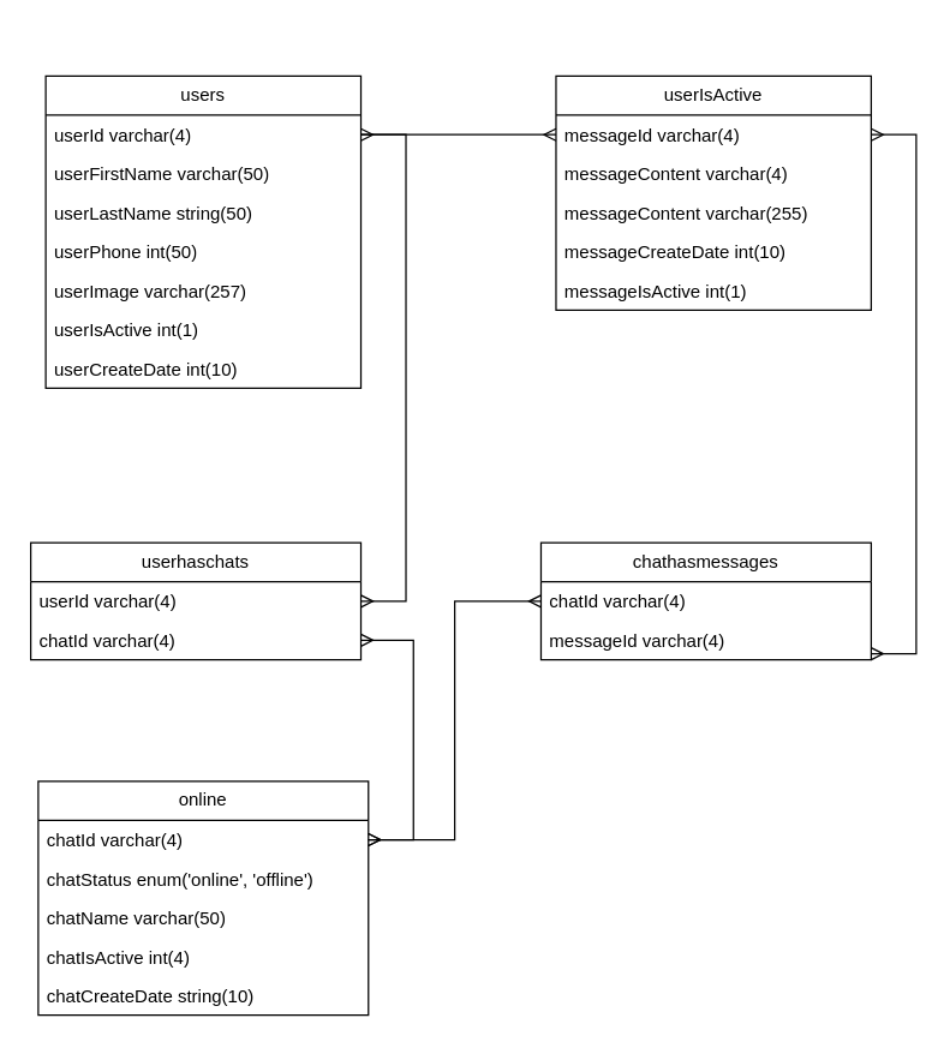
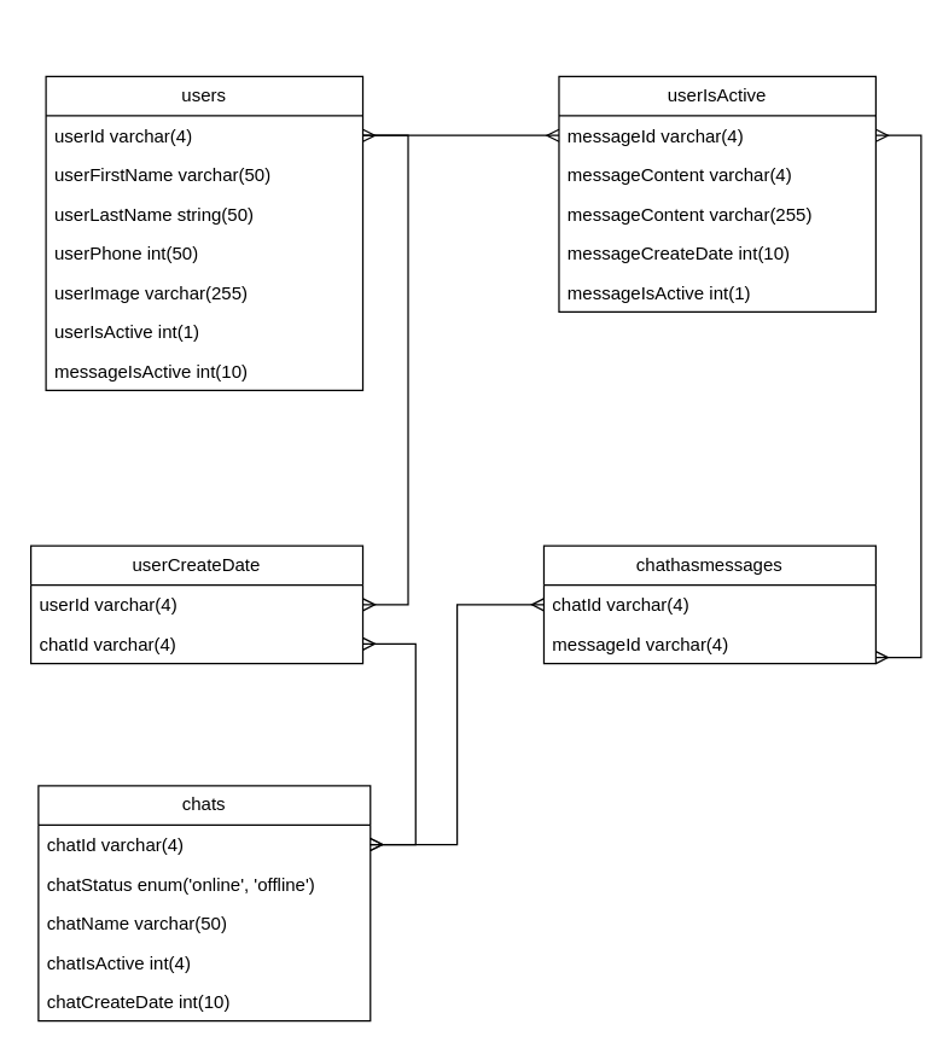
- <mxCell id="19" value="userImage varchar(257)" style="text;strokeColor=none;fillColor=none;align=left;verticalAlign=top;spacingLeft=4;spacingRight=4;overflow=hidden;rotatable=0;points=[[0,0.5],[1,0.5]];portConstraint=eastwest;whiteSpace=wrap;html=1;" vertex="1" parent="14"><mxGeometry y="130" width="210" height="26" as="geometry" /></mxCell>
+ <mxCell id="19" value="userImage varchar(255)" style="text;strokeColor=none;fillColor=none;align=left;verticalAlign=top;spacingLeft=4;spacingRight=4;overflow=hidden;rotatable=0;points=[[0,0.5],[1,0.5]];portConstraint=eastwest;whiteSpace=wrap;html=1;" vertex="1" parent="14"><mxGeometry y="130" width="210" height="26" as="geometry" /></mxCell>
- <mxCell id="21" value="userCreateDate int(10)" style="text;strokeColor=none;fillColor=none;align=left;verticalAlign=top;spacingLeft=4;spacingRight=4;overflow=hidden;rotatable=0;points=[[0,0.5],[1,0.5]];portConstraint=eastwest;whiteSpace=wrap;html=1;" vertex="1" parent="14"><mxGeometry y="182" width="210" height="26" as="geometry" /></mxCell>
+ <mxCell id="21" value="messageIsActive int(10)" style="text;strokeColor=none;fillColor=none;align=left;verticalAlign=top;spacingLeft=4;spacingRight=4;overflow=hidden;rotatable=0;points=[[0,0.5],[1,0.5]];portConstraint=eastwest;whiteSpace=wrap;html=1;" vertex="1" parent="14"><mxGeometry y="182" width="210" height="26" as="geometry" /></mxCell>
- <mxCell id="22" value="userhaschats&lt;br&gt;" style="swimlane;fontStyle=0;childLayout=stackLayout;horizontal=1;startSize=26;fillColor=none;horizontalStack=0;resizeParent=1;resizeParentMax=0;resizeLast=0;collapsible=1;marginBottom=0;whiteSpace=wrap;html=1;" vertex="1" parent="1"><mxGeometry x="20" y="361" width="220" height="78" as="geometry" /></mxCell>
+ <mxCell id="22" value="userCreateDate&lt;br&gt;" style="swimlane;fontStyle=0;childLayout=stackLayout;horizontal=1;startSize=26;fillColor=none;horizontalStack=0;resizeParent=1;resizeParentMax=0;resizeLast=0;collapsible=1;marginBottom=0;whiteSpace=wrap;html=1;" vertex="1" parent="1"><mxGeometry x="20" y="361" width="220" height="78" as="geometry" /></mxCell>
- <mxCell id="2" value="online" style="swimlane;fontStyle=0;childLayout=stackLayout;horizontal=1;startSize=26;fillColor=none;horizontalStack=0;resizeParent=1;resizeParentMax=0;resizeLast=0;collapsible=1;marginBottom=0;whiteSpace=wrap;html=1;" vertex="1" parent="1"><mxGeometry x="25" y="520" width="220" height="156" as="geometry" /></mxCell>
+ <mxCell id="2" value="chats" style="swimlane;fontStyle=0;childLayout=stackLayout;horizontal=1;startSize=26;fillColor=none;horizontalStack=0;resizeParent=1;resizeParentMax=0;resizeLast=0;collapsible=1;marginBottom=0;whiteSpace=wrap;html=1;" vertex="1" parent="1"><mxGeometry x="25" y="520" width="220" height="156" as="geometry" /></mxCell>
- <mxCell id="7" value="chatCreateDate string(10)" style="text;strokeColor=none;fillColor=none;align=left;verticalAlign=top;spacingLeft=4;spacingRight=4;overflow=hidden;rotatable=0;points=[[0,0.5],[1,0.5]];portConstraint=eastwest;whiteSpace=wrap;html=1;" vertex="1" parent="2"><mxGeometry y="130" width="220" height="26" as="geometry" /></mxCell>
+ <mxCell id="7" value="chatCreateDate int(10)" style="text;strokeColor=none;fillColor=none;align=left;verticalAlign=top;spacingLeft=4;spacingRight=4;overflow=hidden;rotatable=0;points=[[0,0.5],[1,0.5]];portConstraint=eastwest;whiteSpace=wrap;html=1;" vertex="1" parent="2"><mxGeometry y="130" width="220" height="26" as="geometry" /></mxCell>
